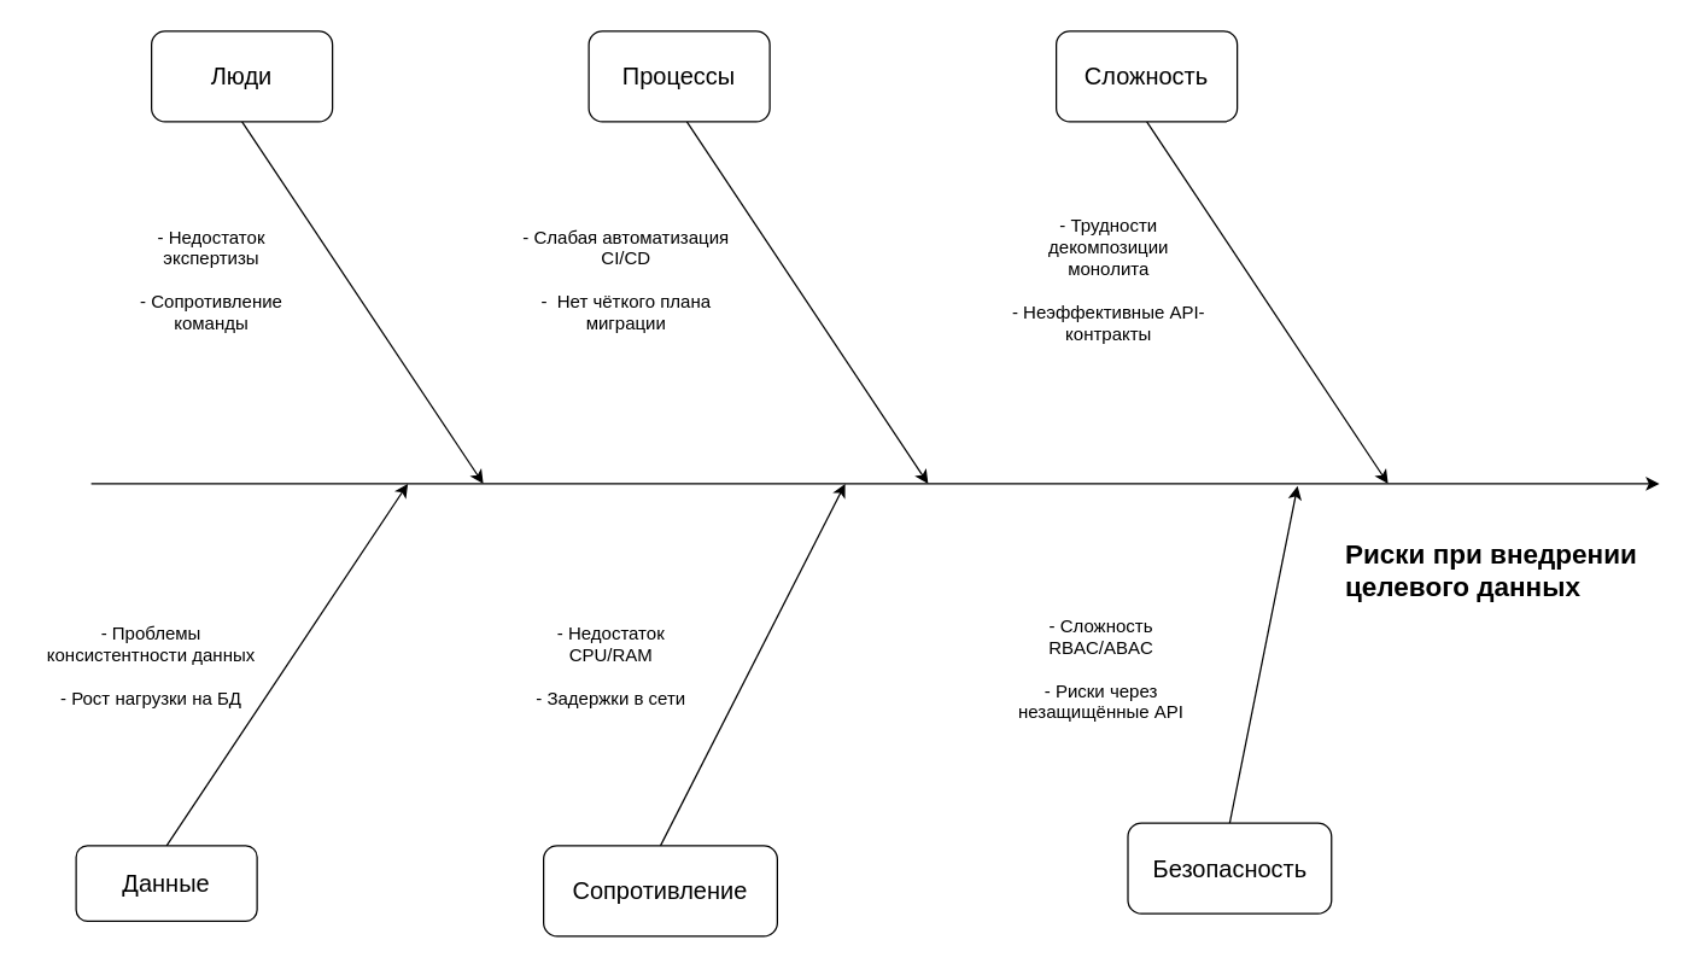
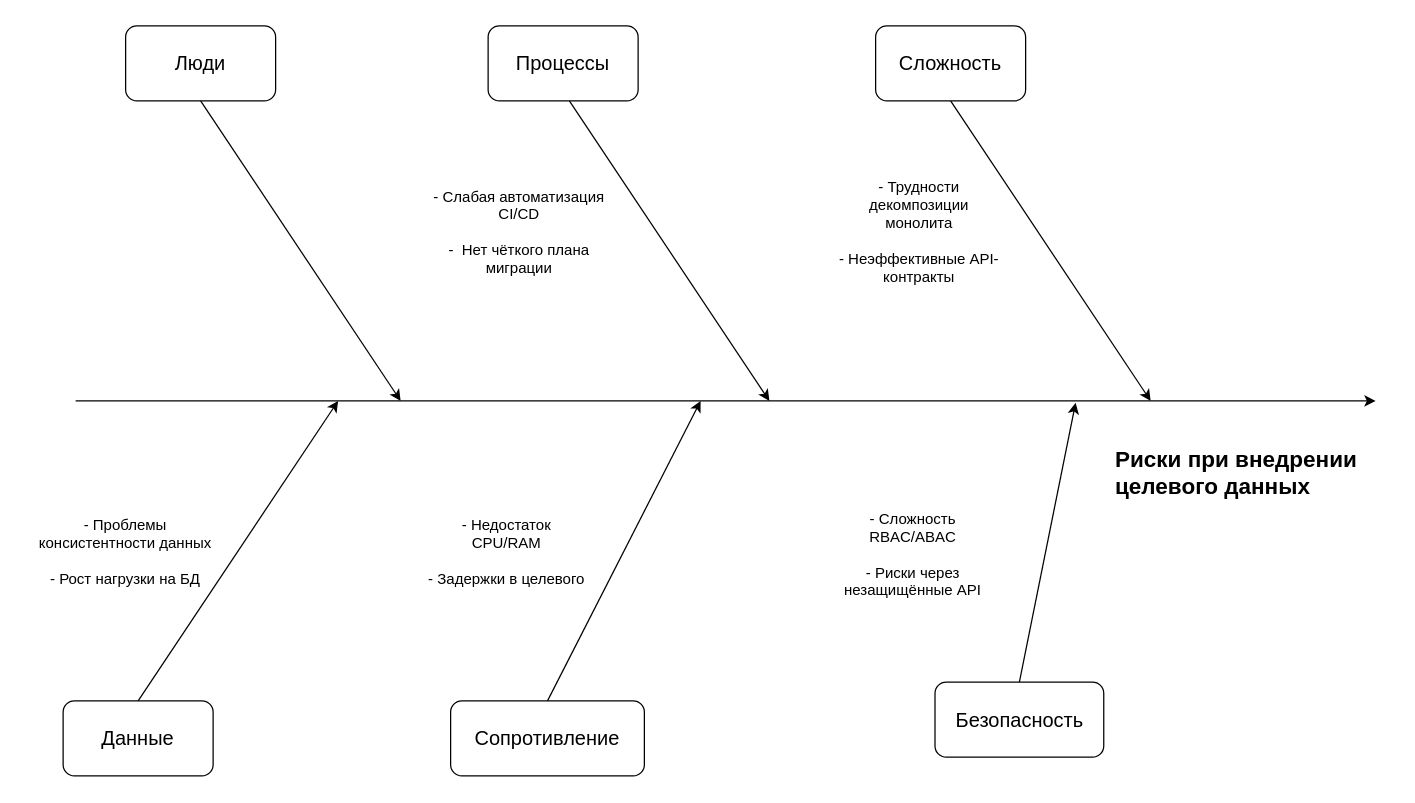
- <mxCell id="12" value="&lt;div&gt;- Недостаток экспертизы&lt;/div&gt;&lt;div&gt;&lt;br&gt;&lt;/div&gt;&lt;div&gt;- Сопротивление команды&lt;/div&gt;" style="text;html=1;align=center;verticalAlign=middle;whiteSpace=wrap;rounded=0;" vertex="1" parent="1"><mxGeometry x="90" y="130" width="100" height="110" as="geometry" /></mxCell>
- <mxCell id="18" value="&lt;div&gt;- Недостаток CPU/RAM&lt;/div&gt;&lt;div&gt;&lt;br&gt;&lt;/div&gt;&lt;div&gt;- Задержки в сети&lt;/div&gt;" style="text;html=1;align=center;verticalAlign=middle;whiteSpace=wrap;rounded=0;" vertex="1" parent="1"><mxGeometry x="340" y="395.5" width="130" height="90" as="geometry" /></mxCell>
+ <mxCell id="18" value="&lt;div&gt;- Недостаток CPU/RAM&lt;/div&gt;&lt;div&gt;&lt;br&gt;&lt;/div&gt;&lt;div&gt;- Задержки в целевого&lt;/div&gt;" style="text;html=1;align=center;verticalAlign=middle;whiteSpace=wrap;rounded=0;" vertex="1" parent="1"><mxGeometry x="340" y="395.5" width="130" height="90" as="geometry" /></mxCell>
- <mxCell id="17" value="&lt;font style=&quot;font-size: 16px;&quot;&gt;Данные&lt;/font&gt;" style="rounded=1;whiteSpace=wrap;html=1;" vertex="1" parent="1"><mxGeometry x="50" y="560" width="120" height="50" as="geometry" /></mxCell>
+ <mxCell id="17" value="&lt;font style=&quot;font-size: 16px;&quot;&gt;Данные&lt;/font&gt;" style="rounded=1;whiteSpace=wrap;html=1;" vertex="1" parent="1"><mxGeometry x="50" y="560" width="120" height="60" as="geometry" /></mxCell>
